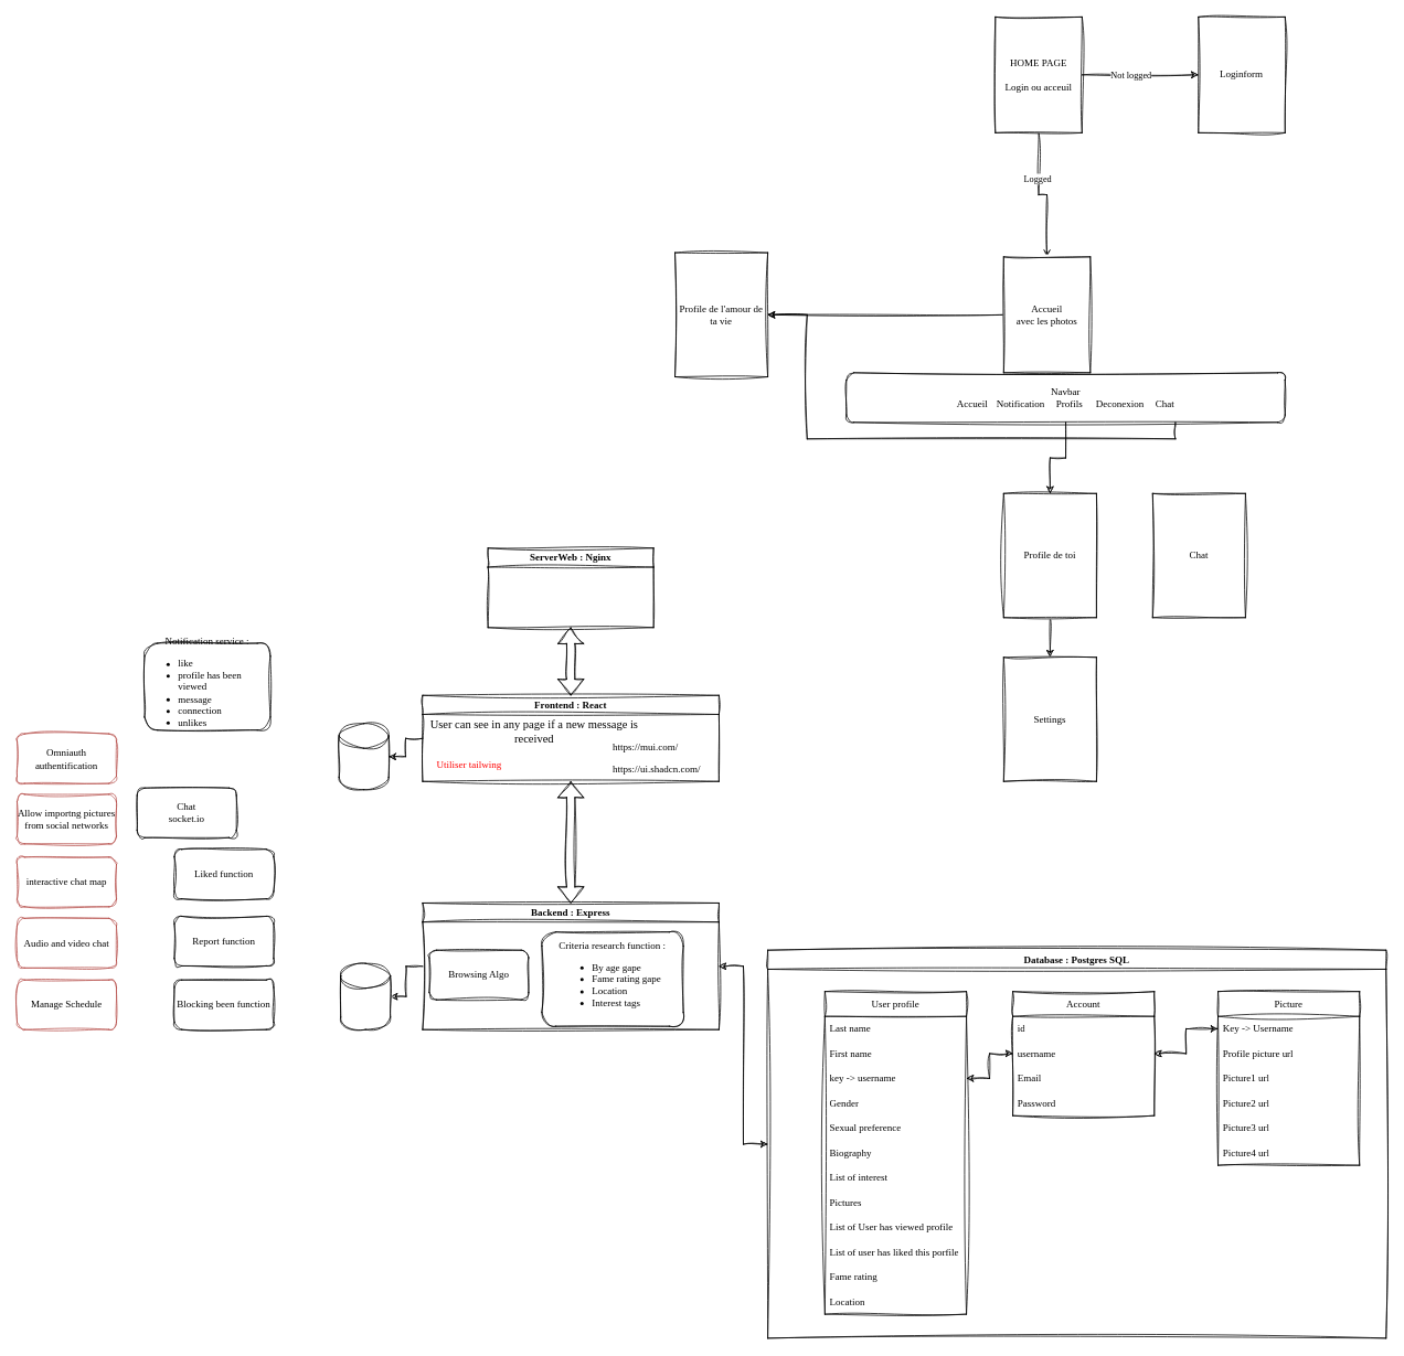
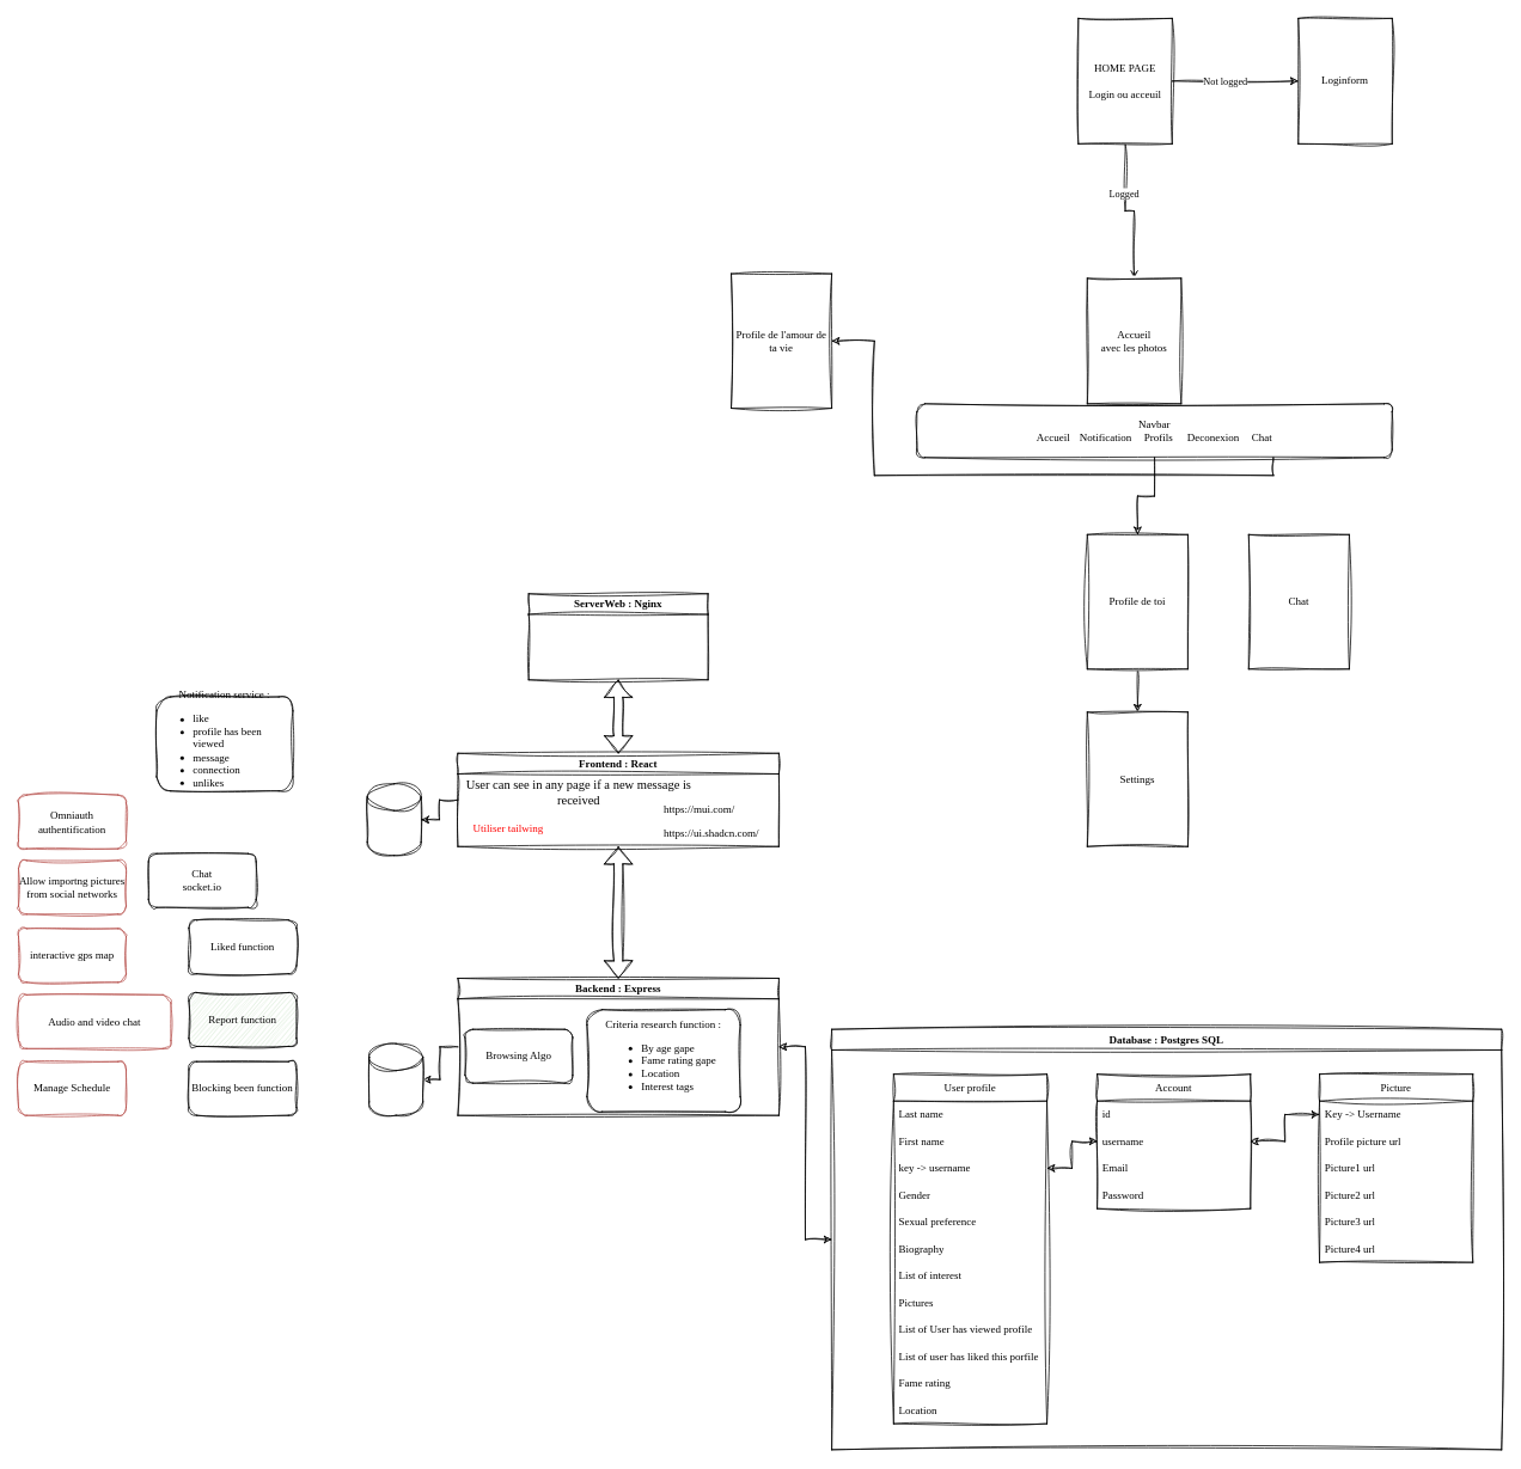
- <mxCell id="74" style="edgeStyle=orthogonalEdgeStyle;rounded=0;sketch=1;hachureGap=4;jiggle=2;curveFitting=1;orthogonalLoop=1;jettySize=auto;html=1;exitX=0;exitY=0.5;exitDx=0;exitDy=0;entryX=1;entryY=0.5;entryDx=0;entryDy=0;fontFamily=Architects Daughter;fontSource=https%3A%2F%2Ffonts.googleapis.com%2Fcss%3Ffamily%3DArchitects%2BDaughter;" edge="1" parent="1" source="75" target="69"><mxGeometry relative="1" as="geometry" /></mxCell>
- <mxCell id="52" value="interactive chat map" style="rounded=1;whiteSpace=wrap;html=1;hachureGap=4;fontFamily=Architects Daughter;fontSource=https%3A%2F%2Ffonts.googleapis.com%2Fcss%3Ffamily%3DArchitects%2BDaughter;fillColor=none;strokeColor=#b85450;sketch=1;curveFitting=1;jiggle=2;" vertex="1" parent="1"><mxGeometry x="20" y="1035.5" width="120" height="60" as="geometry" /></mxCell>
+ <mxCell id="52" value="interactive gps map" style="rounded=1;whiteSpace=wrap;html=1;hachureGap=4;fontFamily=Architects Daughter;fontSource=https%3A%2F%2Ffonts.googleapis.com%2Fcss%3Ffamily%3DArchitects%2BDaughter;fillColor=none;strokeColor=#b85450;sketch=1;curveFitting=1;jiggle=2;" vertex="1" parent="1"><mxGeometry x="20" y="1035.5" width="120" height="60" as="geometry" /></mxCell>
- <mxCell id="45" value="Report function" style="rounded=1;whiteSpace=wrap;html=1;hachureGap=4;fontFamily=Architects Daughter;fontSource=https%3A%2F%2Ffonts.googleapis.com%2Fcss%3Ffamily%3DArchitects%2BDaughter;sketch=1;curveFitting=1;jiggle=2;" vertex="1" parent="1"><mxGeometry x="210" y="1107" width="120" height="60" as="geometry" /></mxCell>
+ <mxCell id="45" value="Report function" style="rounded=1;whiteSpace=wrap;html=1;hachureGap=4;fontFamily=Architects Daughter;fontSource=https%3A%2F%2Ffonts.googleapis.com%2Fcss%3Ffamily%3DArchitects%2BDaughter;sketch=1;curveFitting=1;jiggle=2;fillColor=#d5e8d4;" vertex="1" parent="1"><mxGeometry x="210" y="1107" width="120" height="60" as="geometry" /></mxCell>
- <mxCell id="53" value="Audio and video chat " style="rounded=1;whiteSpace=wrap;html=1;hachureGap=4;fontFamily=Architects Daughter;fontSource=https%3A%2F%2Ffonts.googleapis.com%2Fcss%3Ffamily%3DArchitects%2BDaughter;fillColor=none;strokeColor=#b85450;sketch=1;curveFitting=1;jiggle=2;" vertex="1" parent="1"><mxGeometry x="20" y="1109.5" width="120" height="60" as="geometry" /></mxCell>
+ <mxCell id="53" value="Audio and video chat " style="rounded=1;whiteSpace=wrap;html=1;hachureGap=4;fontFamily=Architects Daughter;fontSource=https%3A%2F%2Ffonts.googleapis.com%2Fcss%3Ffamily%3DArchitects%2BDaughter;fillColor=none;strokeColor=#b85450;sketch=1;curveFitting=1;jiggle=2;" vertex="1" parent="1"><mxGeometry x="20" y="1109.5" width="170" height="60" as="geometry" /></mxCell>
